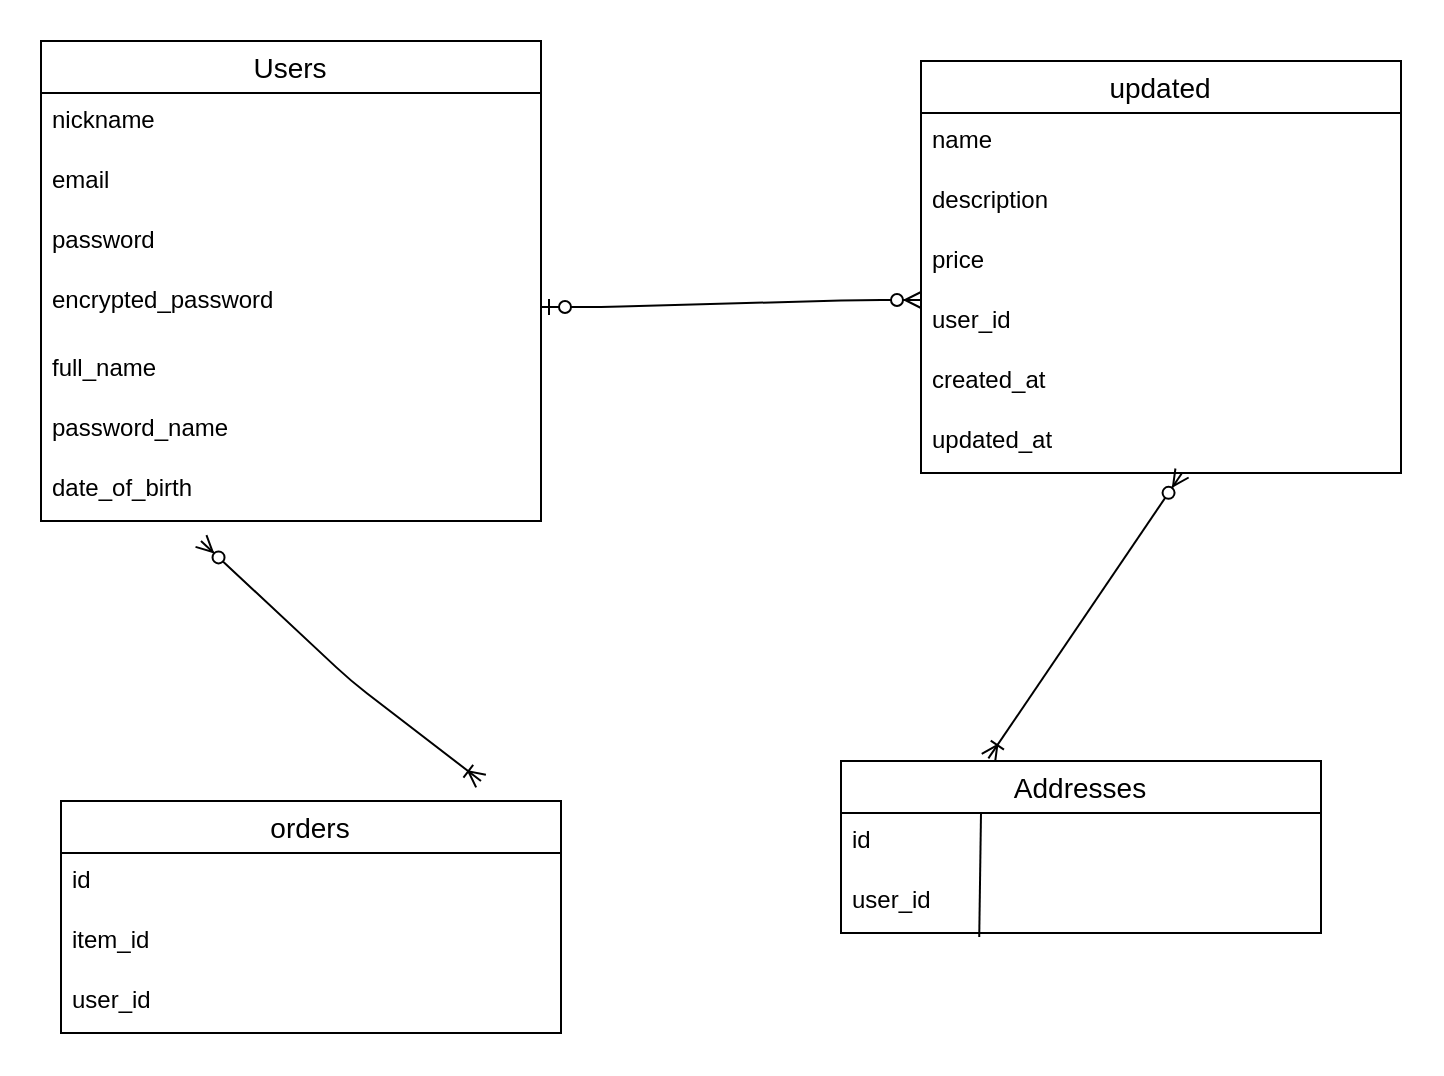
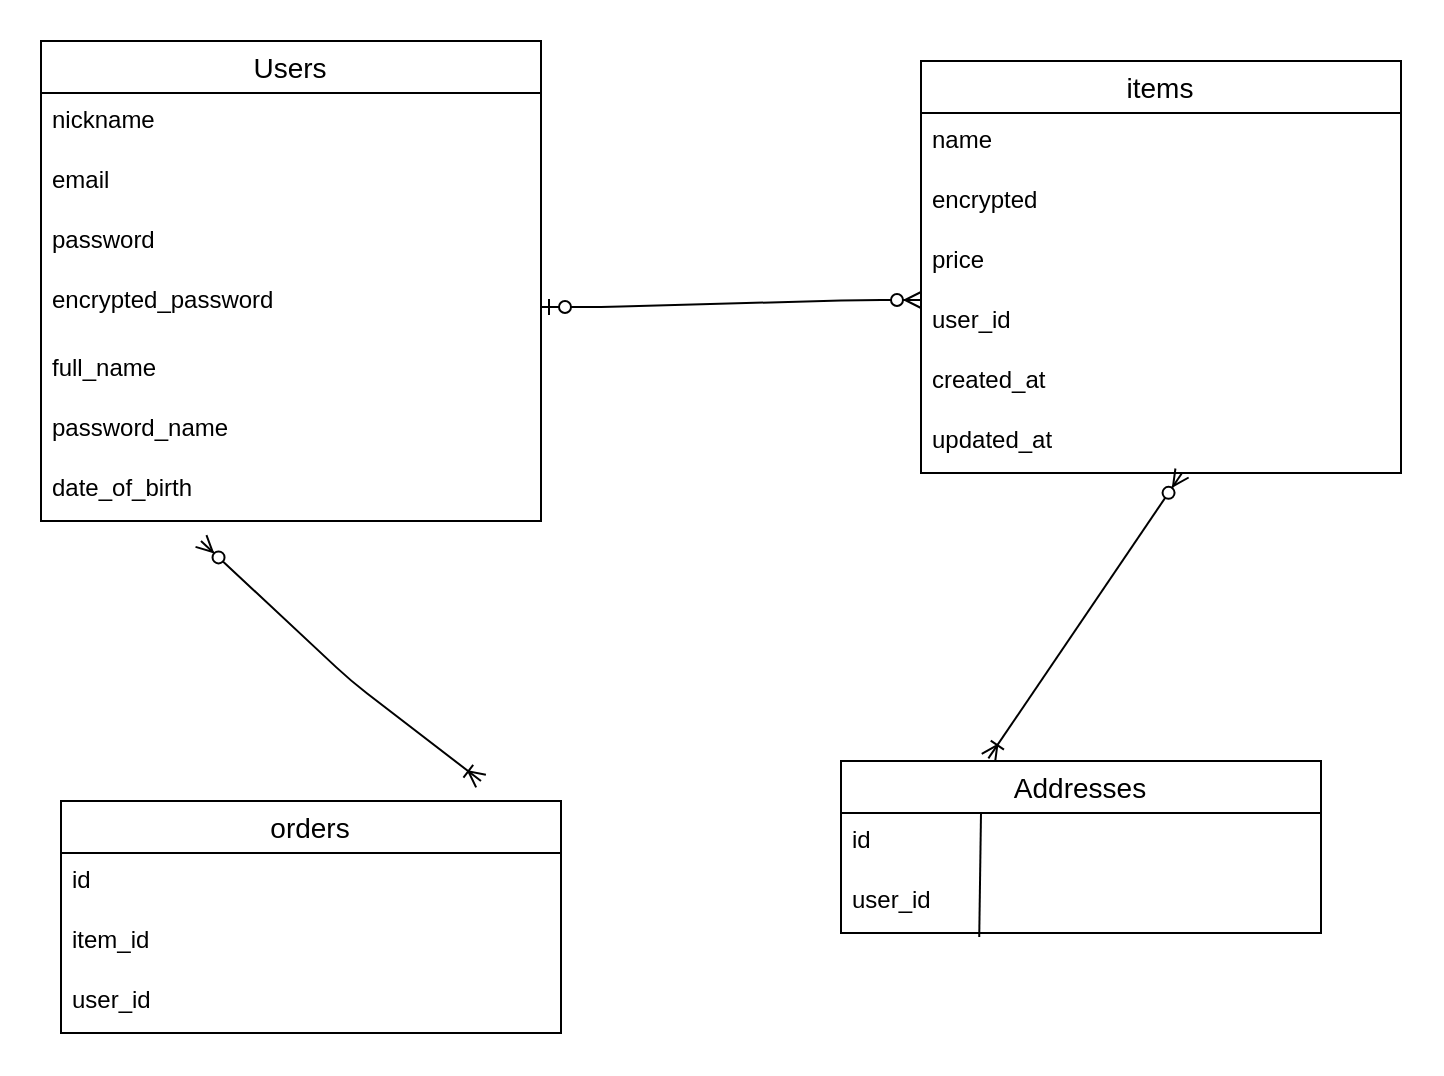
- <mxCell id="10" value="updated" style="swimlane;fontStyle=0;childLayout=stackLayout;horizontal=1;startSize=26;horizontalStack=0;resizeParent=1;resizeParentMax=0;resizeLast=0;collapsible=1;marginBottom=0;align=center;fontSize=14;" vertex="1" parent="1"><mxGeometry x="460" y="30" width="240" height="206" as="geometry" /></mxCell>
+ <mxCell id="10" value="items" style="swimlane;fontStyle=0;childLayout=stackLayout;horizontal=1;startSize=26;horizontalStack=0;resizeParent=1;resizeParentMax=0;resizeLast=0;collapsible=1;marginBottom=0;align=center;fontSize=14;" vertex="1" parent="1"><mxGeometry x="460" y="30" width="240" height="206" as="geometry" /></mxCell>
- <mxCell id="12" value="description" style="text;strokeColor=none;fillColor=none;spacingLeft=4;spacingRight=4;overflow=hidden;rotatable=0;points=[[0,0.5],[1,0.5]];portConstraint=eastwest;fontSize=12;" vertex="1" parent="10"><mxGeometry y="56" width="240" height="30" as="geometry" /></mxCell>
+ <mxCell id="12" value="encrypted" style="text;strokeColor=none;fillColor=none;spacingLeft=4;spacingRight=4;overflow=hidden;rotatable=0;points=[[0,0.5],[1,0.5]];portConstraint=eastwest;fontSize=12;" vertex="1" parent="10"><mxGeometry y="56" width="240" height="30" as="geometry" /></mxCell>
